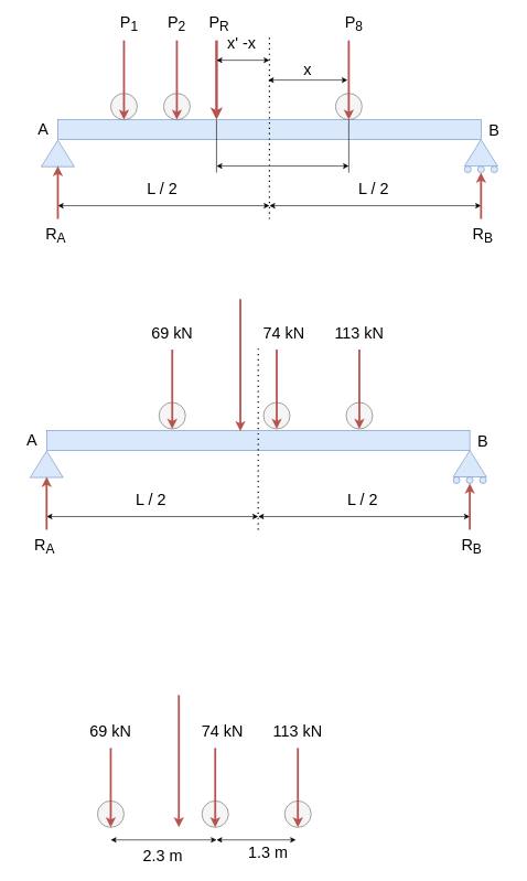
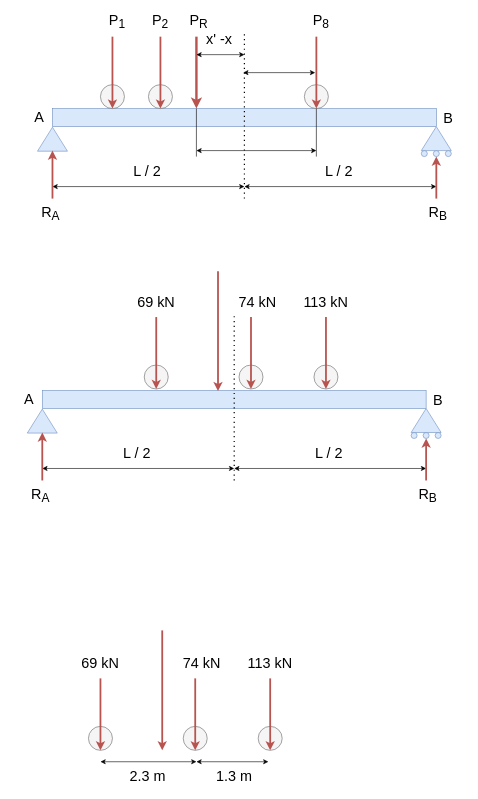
- <mxCell id="21" value="&lt;font style=&quot;font-size: 24px;&quot;&gt;x&lt;/font&gt;" style="text;html=1;strokeColor=none;fillColor=none;align=center;verticalAlign=middle;whiteSpace=wrap;rounded=0;" vertex="1" parent="1"><mxGeometry x="437" y="90" width="56" height="30" as="geometry" /></mxCell>
- <mxCell id="66" value="&lt;span style=&quot;font-size: 24px;&quot;&gt;1.3 m&lt;/span&gt;" style="text;html=1;strokeColor=none;fillColor=none;align=center;verticalAlign=middle;whiteSpace=wrap;rounded=0;" vertex="1" parent="1"><mxGeometry x="365" y="1274" width="80" height="30" as="geometry" /></mxCell>
+ <mxCell id="66" value="&lt;span style=&quot;font-size: 24px;&quot;&gt;1.3 m&lt;/span&gt;" style="text;html=1;strokeColor=none;fillColor=none;align=center;verticalAlign=middle;whiteSpace=wrap;rounded=0;" vertex="1" parent="1"><mxGeometry x="350" y="1279" width="80" height="30" as="geometry" /></mxCell>
